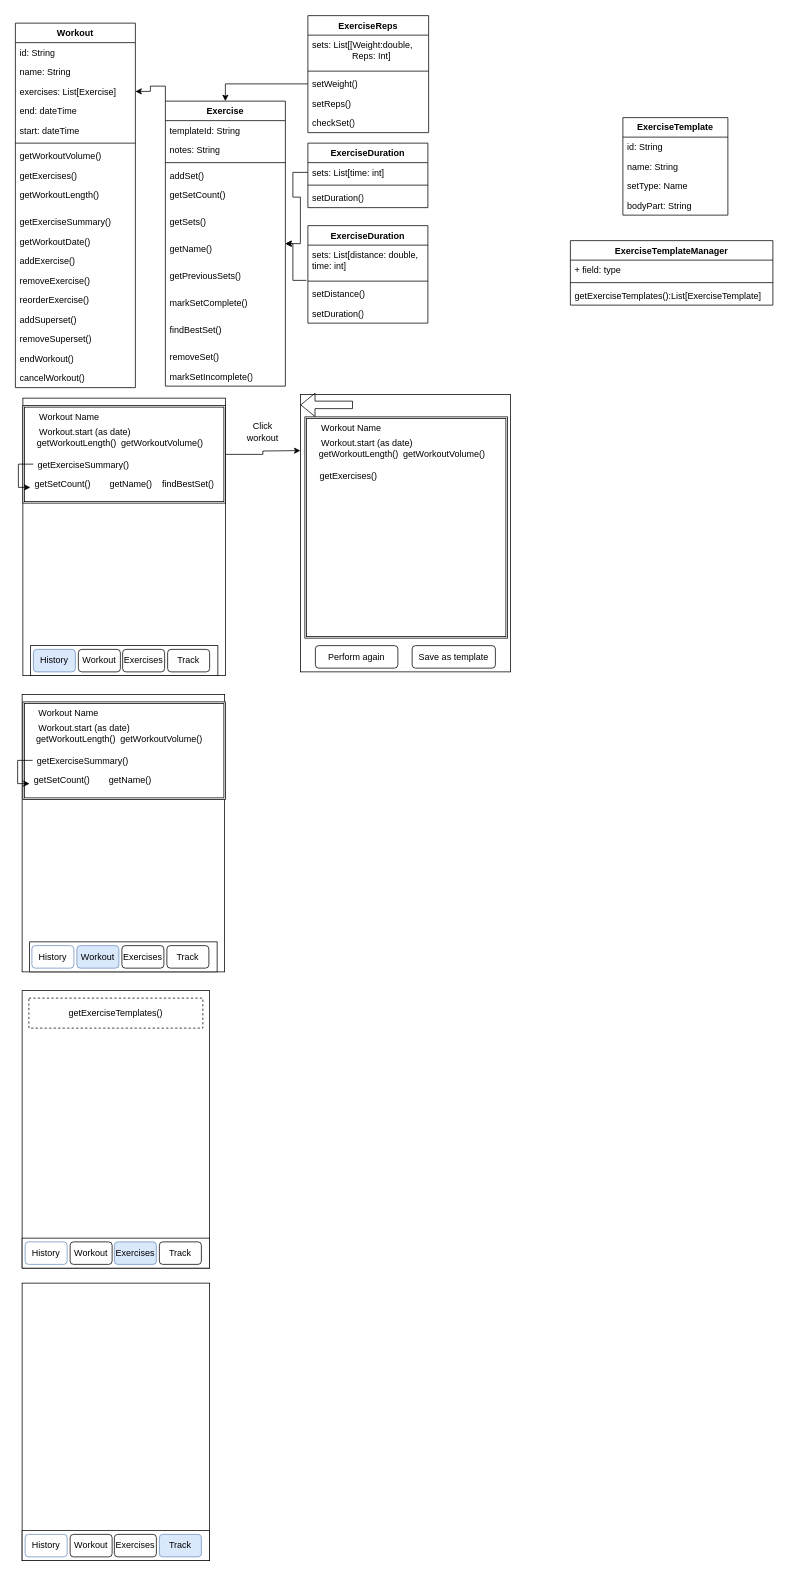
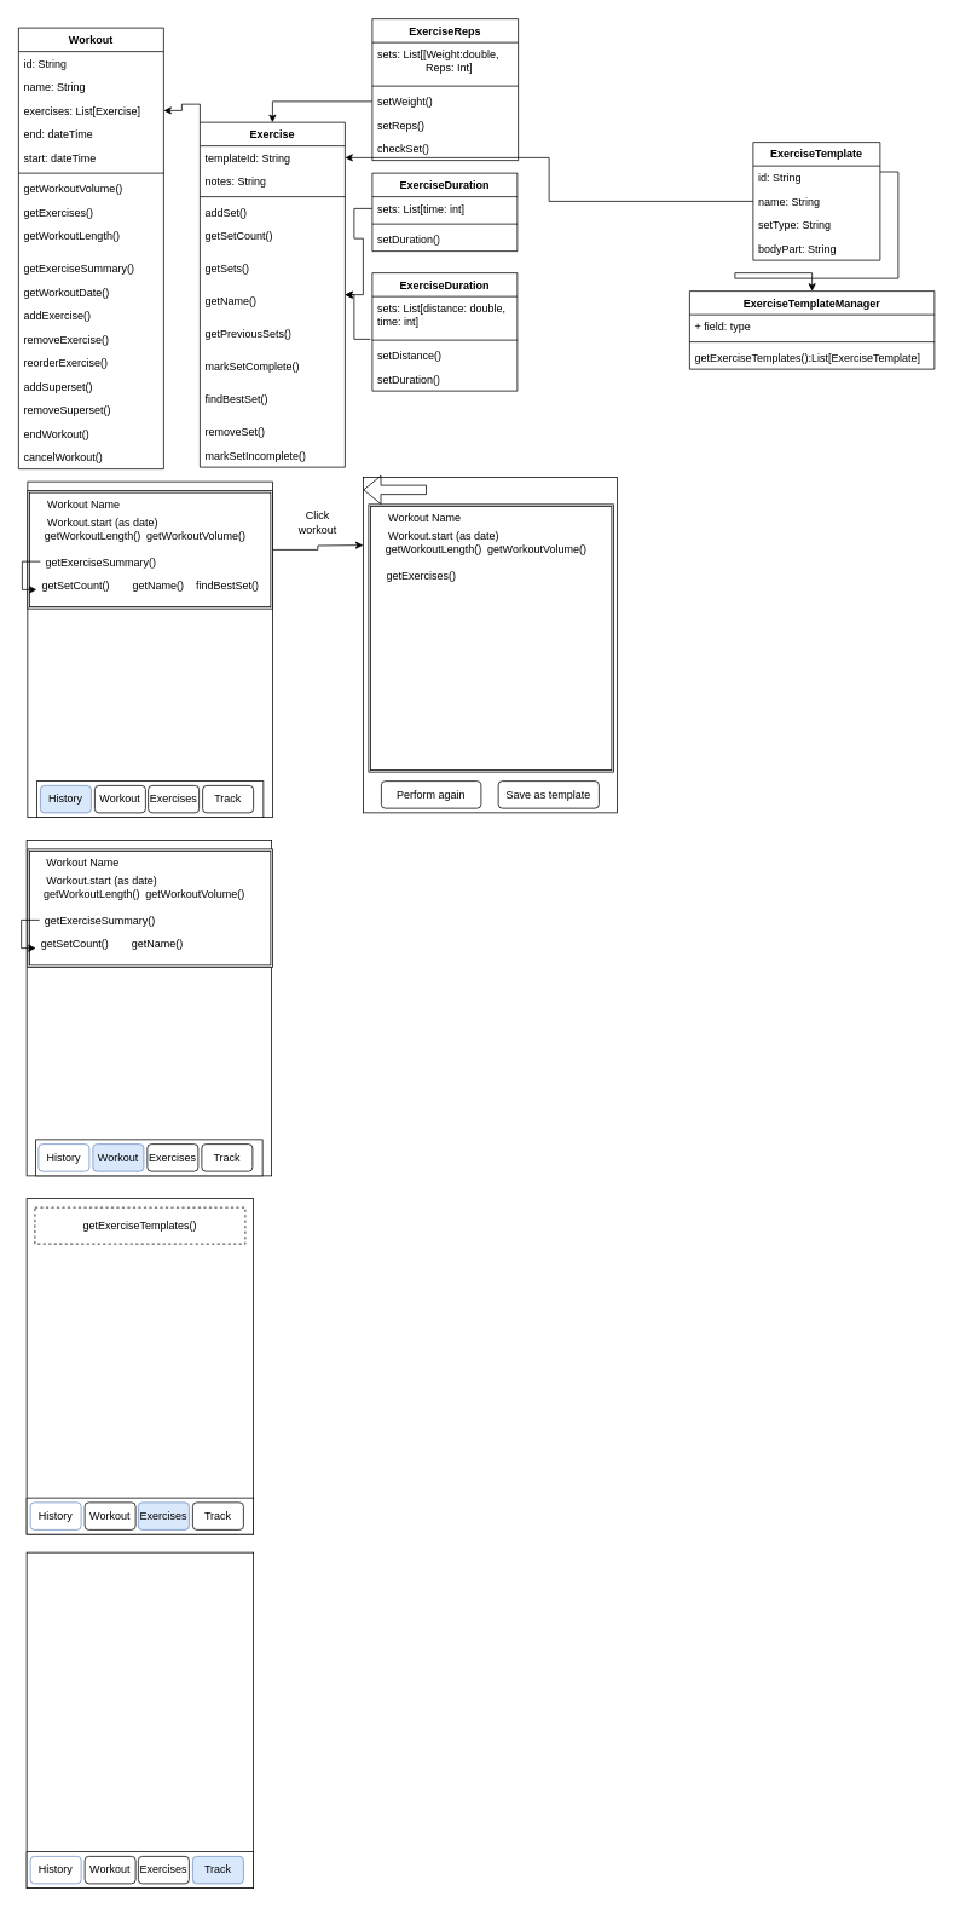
+ <mxCell id="76" style="edgeStyle=orthogonalEdgeStyle;rounded=0;orthogonalLoop=1;jettySize=auto;html=1;" edge="1" parent="1" source="71" target="43"><mxGeometry relative="1" as="geometry" /></mxCell>
- <mxCell id="74" value="setType: Name" style="text;strokeColor=none;fillColor=none;align=left;verticalAlign=top;spacingLeft=4;spacingRight=4;overflow=hidden;rotatable=0;points=[[0,0.5],[1,0.5]];portConstraint=eastwest;whiteSpace=wrap;html=1;" vertex="1" parent="71"><mxGeometry y="78" width="140" height="26" as="geometry" /></mxCell>
+ <mxCell id="74" value="setType: String" style="text;strokeColor=none;fillColor=none;align=left;verticalAlign=top;spacingLeft=4;spacingRight=4;overflow=hidden;rotatable=0;points=[[0,0.5],[1,0.5]];portConstraint=eastwest;whiteSpace=wrap;html=1;" vertex="1" parent="71"><mxGeometry y="78" width="140" height="26" as="geometry" /></mxCell>
+ <mxCell id="119" style="edgeStyle=orthogonalEdgeStyle;rounded=0;orthogonalLoop=1;jettySize=auto;html=1;exitX=1;exitY=0.25;exitDx=0;exitDy=0;entryX=0.5;entryY=0;entryDx=0;entryDy=0;" edge="1" parent="1" source="71" target="114"><mxGeometry relative="1" as="geometry" /></mxCell>
